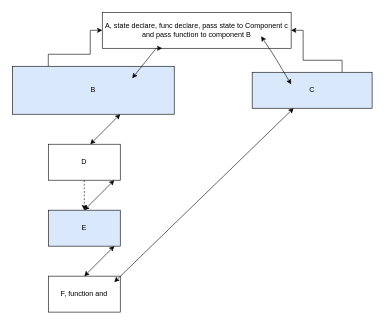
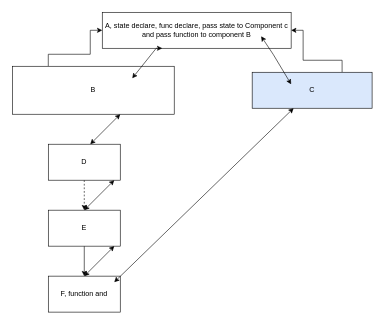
- <mxCell id="4" value="B" style="rounded=0;whiteSpace=wrap;html=1;fillColor=#dae8fc;" vertex="1" parent="1"><mxGeometry x="20" y="110" width="270" height="80" as="geometry" /></mxCell>
+ <mxCell id="4" value="B" style="rounded=0;whiteSpace=wrap;html=1;" vertex="1" parent="1"><mxGeometry x="20" y="110" width="270" height="80" as="geometry" /></mxCell>
- <mxCell id="10" value="E" style="rounded=0;whiteSpace=wrap;html=1;fillColor=#dae8fc;" vertex="1" parent="1"><mxGeometry x="80" y="350" width="120" height="60" as="geometry" /></mxCell>
+ <mxCell id="10" value="E" style="rounded=0;whiteSpace=wrap;html=1;" vertex="1" parent="1"><mxGeometry x="80" y="350" width="120" height="60" as="geometry" /></mxCell>
+ <mxCell id="9" style="edgeStyle=orthogonalEdgeStyle;rounded=0;orthogonalLoop=1;jettySize=auto;html=1;entryX=0.5;entryY=0;entryDx=0;entryDy=0;" edge="1" parent="1" source="10" target="11"><mxGeometry relative="1" as="geometry" /></mxCell>
